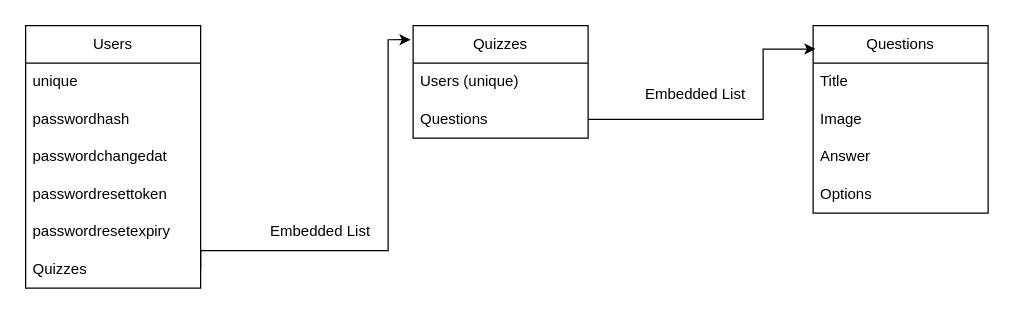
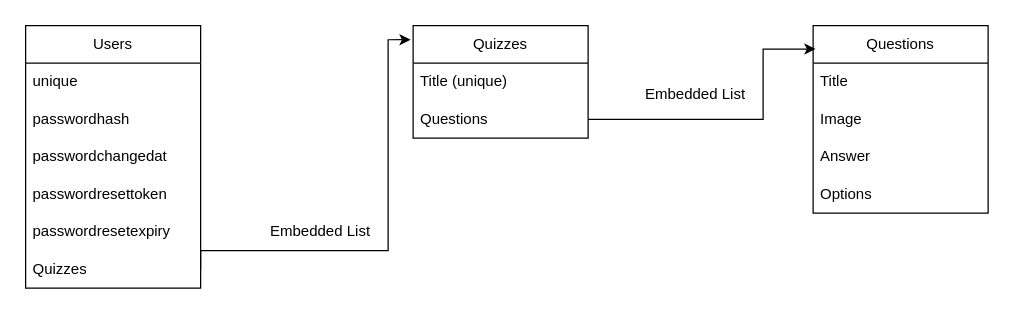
- <mxCell id="10" value="Users (unique)" style="text;strokeColor=none;fillColor=none;align=left;verticalAlign=middle;spacingLeft=4;spacingRight=4;overflow=hidden;points=[[0,0.5],[1,0.5]];portConstraint=eastwest;rotatable=0;whiteSpace=wrap;html=1;" vertex="1" parent="9"><mxGeometry y="30" width="140" height="30" as="geometry" /></mxCell>
+ <mxCell id="10" value="Title (unique)" style="text;strokeColor=none;fillColor=none;align=left;verticalAlign=middle;spacingLeft=4;spacingRight=4;overflow=hidden;points=[[0,0.5],[1,0.5]];portConstraint=eastwest;rotatable=0;whiteSpace=wrap;html=1;" vertex="1" parent="9"><mxGeometry y="30" width="140" height="30" as="geometry" /></mxCell>
